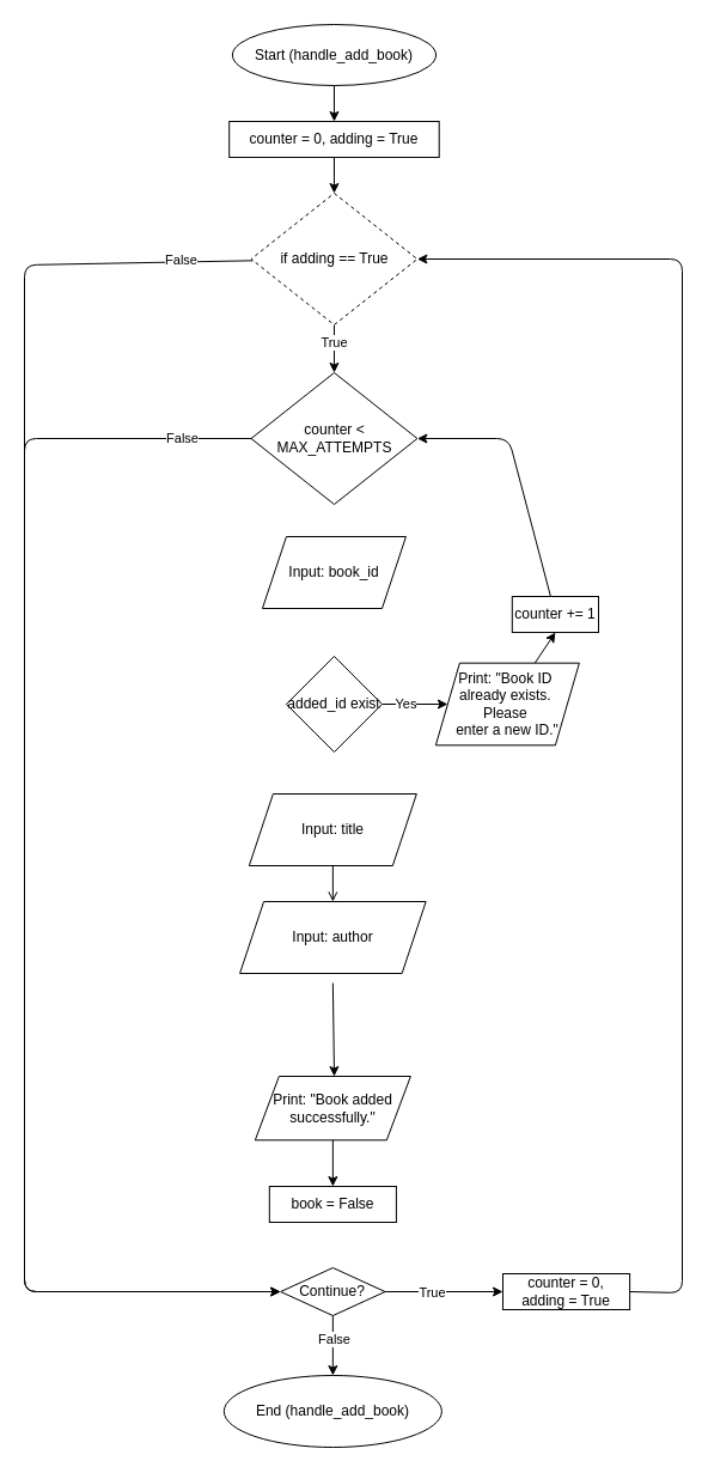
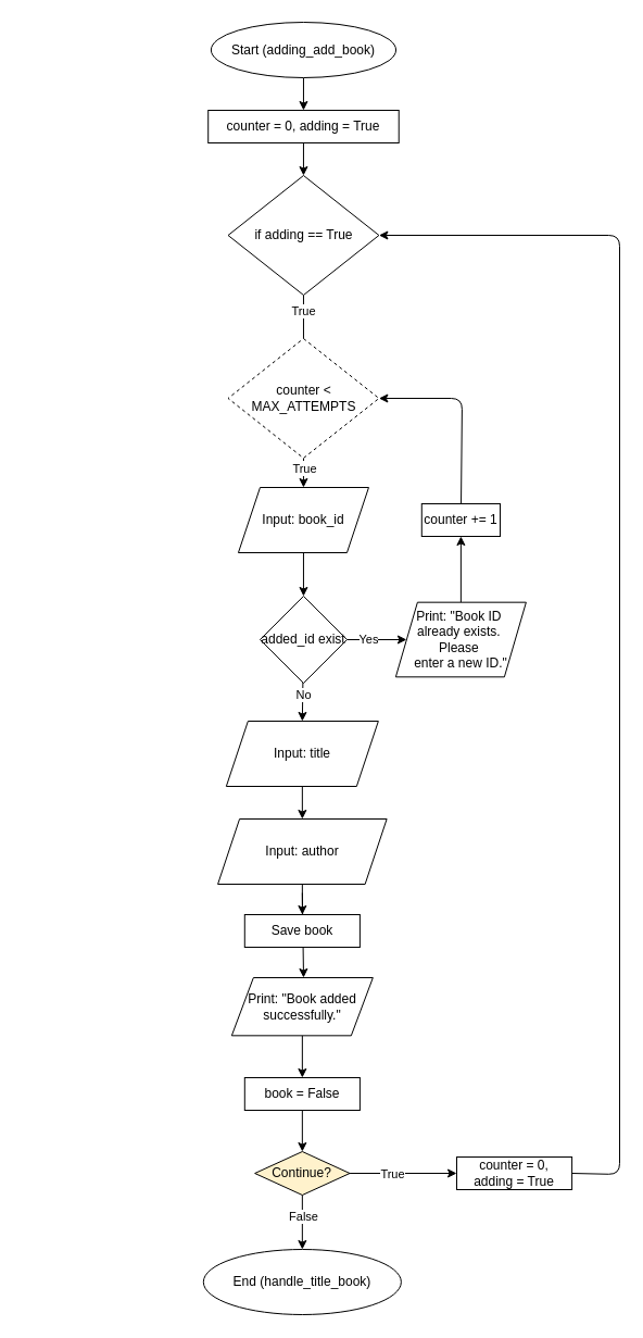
- <mxCell id="3" value="Start (handle_add_book&lt;span style=&quot;background-color: transparent;&quot;&gt;)&lt;/span&gt;" style="ellipse;whiteSpace=wrap;html=1;" parent="1" vertex="1"><mxGeometry x="193.86" y="20" width="170.21" height="51" as="geometry" /></mxCell>
+ <mxCell id="3" value="Start (adding_add_book&lt;span style=&quot;background-color: transparent;&quot;&gt;)&lt;/span&gt;" style="ellipse;whiteSpace=wrap;html=1;" parent="1" vertex="1"><mxGeometry x="193.86" y="20" width="170.21" height="51" as="geometry" /></mxCell>
- <mxCell id="33" value="if adding == True" style="rhombus;whiteSpace=wrap;html=1;dashed=1;" parent="1" vertex="1"><mxGeometry x="209.52" y="161" width="138.89" height="110" as="geometry" /></mxCell>
+ <mxCell id="33" value="if adding == True" style="rhombus;whiteSpace=wrap;html=1;" parent="1" vertex="1"><mxGeometry x="209.52" y="161" width="138.89" height="110" as="geometry" /></mxCell>
- <mxCell id="31" style="edgeStyle=none;html=1;entryX=0;entryY=0.5;entryDx=0;entryDy=0;" parent="1" source="33" target="38" edge="1"><mxGeometry relative="1" as="geometry"><Array as="points"><mxPoint x="20" y="221" /><mxPoint x="20" y="1079" /></Array></mxGeometry></mxCell>
- <mxCell id="32" value="False" style="edgeLabel;html=1;align=center;verticalAlign=middle;resizable=0;points=[];" parent="31" vertex="1" connectable="0"><mxGeometry x="-0.845" y="1" relative="1" as="geometry"><mxPoint x="37" y="-4" as="offset" /></mxGeometry></mxCell>
- <mxCell id="29" style="edgeStyle=none;html=1;entryX=0.5;entryY=0;entryDx=0;entryDy=0;" parent="1" source="33" target="18" edge="1"><mxGeometry relative="1" as="geometry" /></mxCell>
+ <mxCell id="29" style="edgeStyle=none;html=1;entryX=0.5;entryY=0;entryDx=0;entryDy=0;endArrow=none;" parent="1" source="33" target="18" edge="1"><mxGeometry relative="1" as="geometry" /></mxCell>
- <mxCell id="16" style="edgeStyle=none;html=1;exitX=0;exitY=0.5;exitDx=0;exitDy=0;entryX=0;entryY=0.5;entryDx=0;entryDy=0;" parent="1" source="18" target="38" edge="1"><mxGeometry relative="1" as="geometry"><mxPoint x="20" y="366.25" as="targetPoint" /><Array as="points"><mxPoint x="20" y="366" /><mxPoint x="20" y="1079" /></Array></mxGeometry></mxCell>
- <mxCell id="17" value="False" style="edgeLabel;html=1;align=center;verticalAlign=middle;resizable=0;points=[];" vertex="1" connectable="0" parent="16"><mxGeometry x="-0.897" y="-1" relative="1" as="geometry"><mxPoint as="offset" /></mxGeometry></mxCell>
- <mxCell id="18" value="counter &amp;lt; MAX_ATTEMPTS" style="rhombus;whiteSpace=wrap;html=1;" parent="1" vertex="1"><mxGeometry x="209.52" y="311" width="138.89" height="110" as="geometry" /></mxCell>
+ <mxCell id="18" value="counter &amp;lt; MAX_ATTEMPTS" style="rhombus;whiteSpace=wrap;html=1;dashed=1;" parent="1" vertex="1"><mxGeometry x="209.52" y="311" width="138.89" height="110" as="geometry" /></mxCell>
+ <mxCell id="13" style="edgeStyle=none;html=1;entryX=0.5;entryY=0;entryDx=0;entryDy=0;exitX=0.5;exitY=1;exitDx=0;exitDy=0;" parent="1" source="18" target="7" edge="1"><mxGeometry relative="1" as="geometry"><mxPoint x="278.85" y="423" as="sourcePoint" /></mxGeometry></mxCell>
+ <mxCell id="14" value="Yes" style="edgeLabel;html=1;align=center;verticalAlign=middle;resizable=0;points=[];" parent="13" vertex="1" connectable="0"><mxGeometry x="-0.333" relative="1" as="geometry"><mxPoint as="offset" /></mxGeometry></mxCell>
+ <mxCell id="15" value="True" style="edgeLabel;html=1;align=center;verticalAlign=middle;resizable=0;points=[];" parent="13" vertex="1" connectable="0"><mxGeometry x="-0.275" y="-2" relative="1" as="geometry"><mxPoint x="3" as="offset" /></mxGeometry></mxCell>
- <mxCell id="45" value="counter += 1" style="whiteSpace=wrap;html=1;" parent="1" vertex="1"><mxGeometry x="427.79" y="498" width="72.21" height="30" as="geometry" /></mxCell>
+ <mxCell id="45" value="counter += 1" style="whiteSpace=wrap;html=1;" parent="1" vertex="1"><mxGeometry x="387.79" y="463" width="72.21" height="30" as="geometry" /></mxCell>
+ <mxCell id="6" style="edgeStyle=none;html=1;exitX=0.5;exitY=1;exitDx=0;exitDy=0;entryX=0.5;entryY=0;entryDx=0;entryDy=0;" parent="1" source="7" target="12" edge="1"><mxGeometry relative="1" as="geometry" /></mxCell>
+ <mxCell id="8" style="edgeStyle=none;html=1;entryX=0.5;entryY=0;entryDx=0;entryDy=0;" parent="1" source="12" target="21" edge="1"><mxGeometry relative="1" as="geometry" /></mxCell>
+ <mxCell id="9" value="No" style="edgeLabel;html=1;align=center;verticalAlign=middle;resizable=0;points=[];" parent="8" vertex="1" connectable="0"><mxGeometry x="-0.404" relative="1" as="geometry"><mxPoint as="offset" /></mxGeometry></mxCell>
- <mxCell id="20" style="edgeStyle=none;html=1;exitX=0.5;exitY=1;exitDx=0;exitDy=0;entryX=0.5;entryY=0;entryDx=0;entryDy=0;endArrow=open;" parent="1" source="21" target="23" edge="1"><mxGeometry relative="1" as="geometry" /></mxCell>
+ <mxCell id="20" style="edgeStyle=none;html=1;exitX=0.5;exitY=1;exitDx=0;exitDy=0;entryX=0.5;entryY=0;entryDx=0;entryDy=0;" parent="1" source="21" target="23" edge="1"><mxGeometry relative="1" as="geometry" /></mxCell>
+ <mxCell id="22" style="edgeStyle=none;html=1;" parent="1" source="23" target="41" edge="1"><mxGeometry relative="1" as="geometry" /></mxCell>
+ <mxCell id="41" value="Save book" style="whiteSpace=wrap;html=1;" parent="1" vertex="1"><mxGeometry x="224.8" y="841" width="106.09" height="30" as="geometry" /></mxCell>
+ <mxCell id="27" style="edgeStyle=none;html=1;entryX=0.5;entryY=0;entryDx=0;entryDy=0;" parent="1" source="28" target="38" edge="1"><mxGeometry relative="1" as="geometry" /></mxCell>
- <mxCell id="38" value="Continue?" style="rhombus;whiteSpace=wrap;html=1;" parent="1" vertex="1"><mxGeometry x="234.13" y="1059" width="87.43" height="40" as="geometry" /></mxCell>
+ <mxCell id="38" value="Continue?" style="rhombus;whiteSpace=wrap;html=1;fillColor=#fff2cc;" parent="1" vertex="1"><mxGeometry x="234.13" y="1059" width="87.43" height="40" as="geometry" /></mxCell>
- <mxCell id="19" value="End (handle_add_book)" style="ellipse;whiteSpace=wrap;html=1;" parent="1" vertex="1"><mxGeometry x="186.82" y="1149" width="182.05" height="60" as="geometry" /></mxCell>
+ <mxCell id="19" value="End (handle_title_book)" style="ellipse;whiteSpace=wrap;html=1;" parent="1" vertex="1"><mxGeometry x="186.82" y="1149" width="182.05" height="60" as="geometry" /></mxCell>
